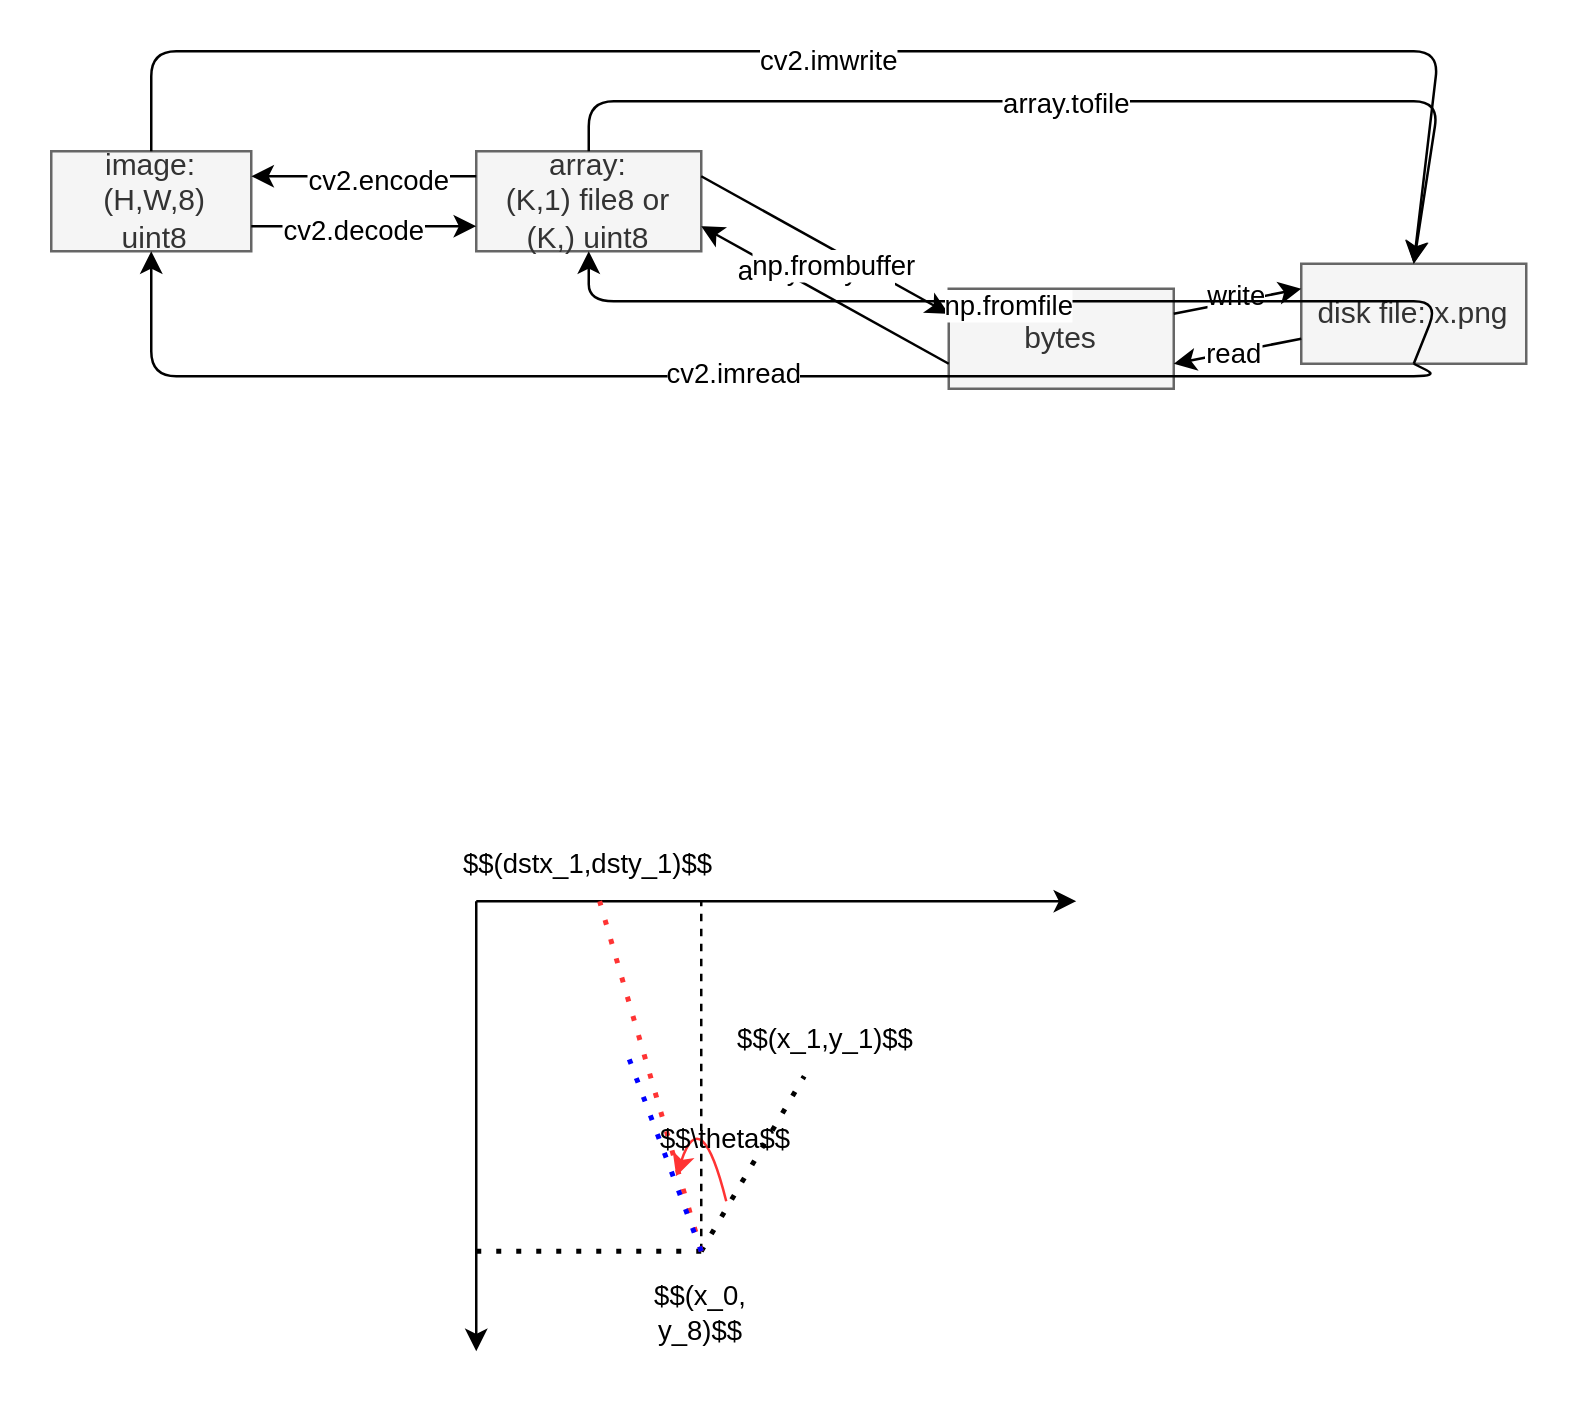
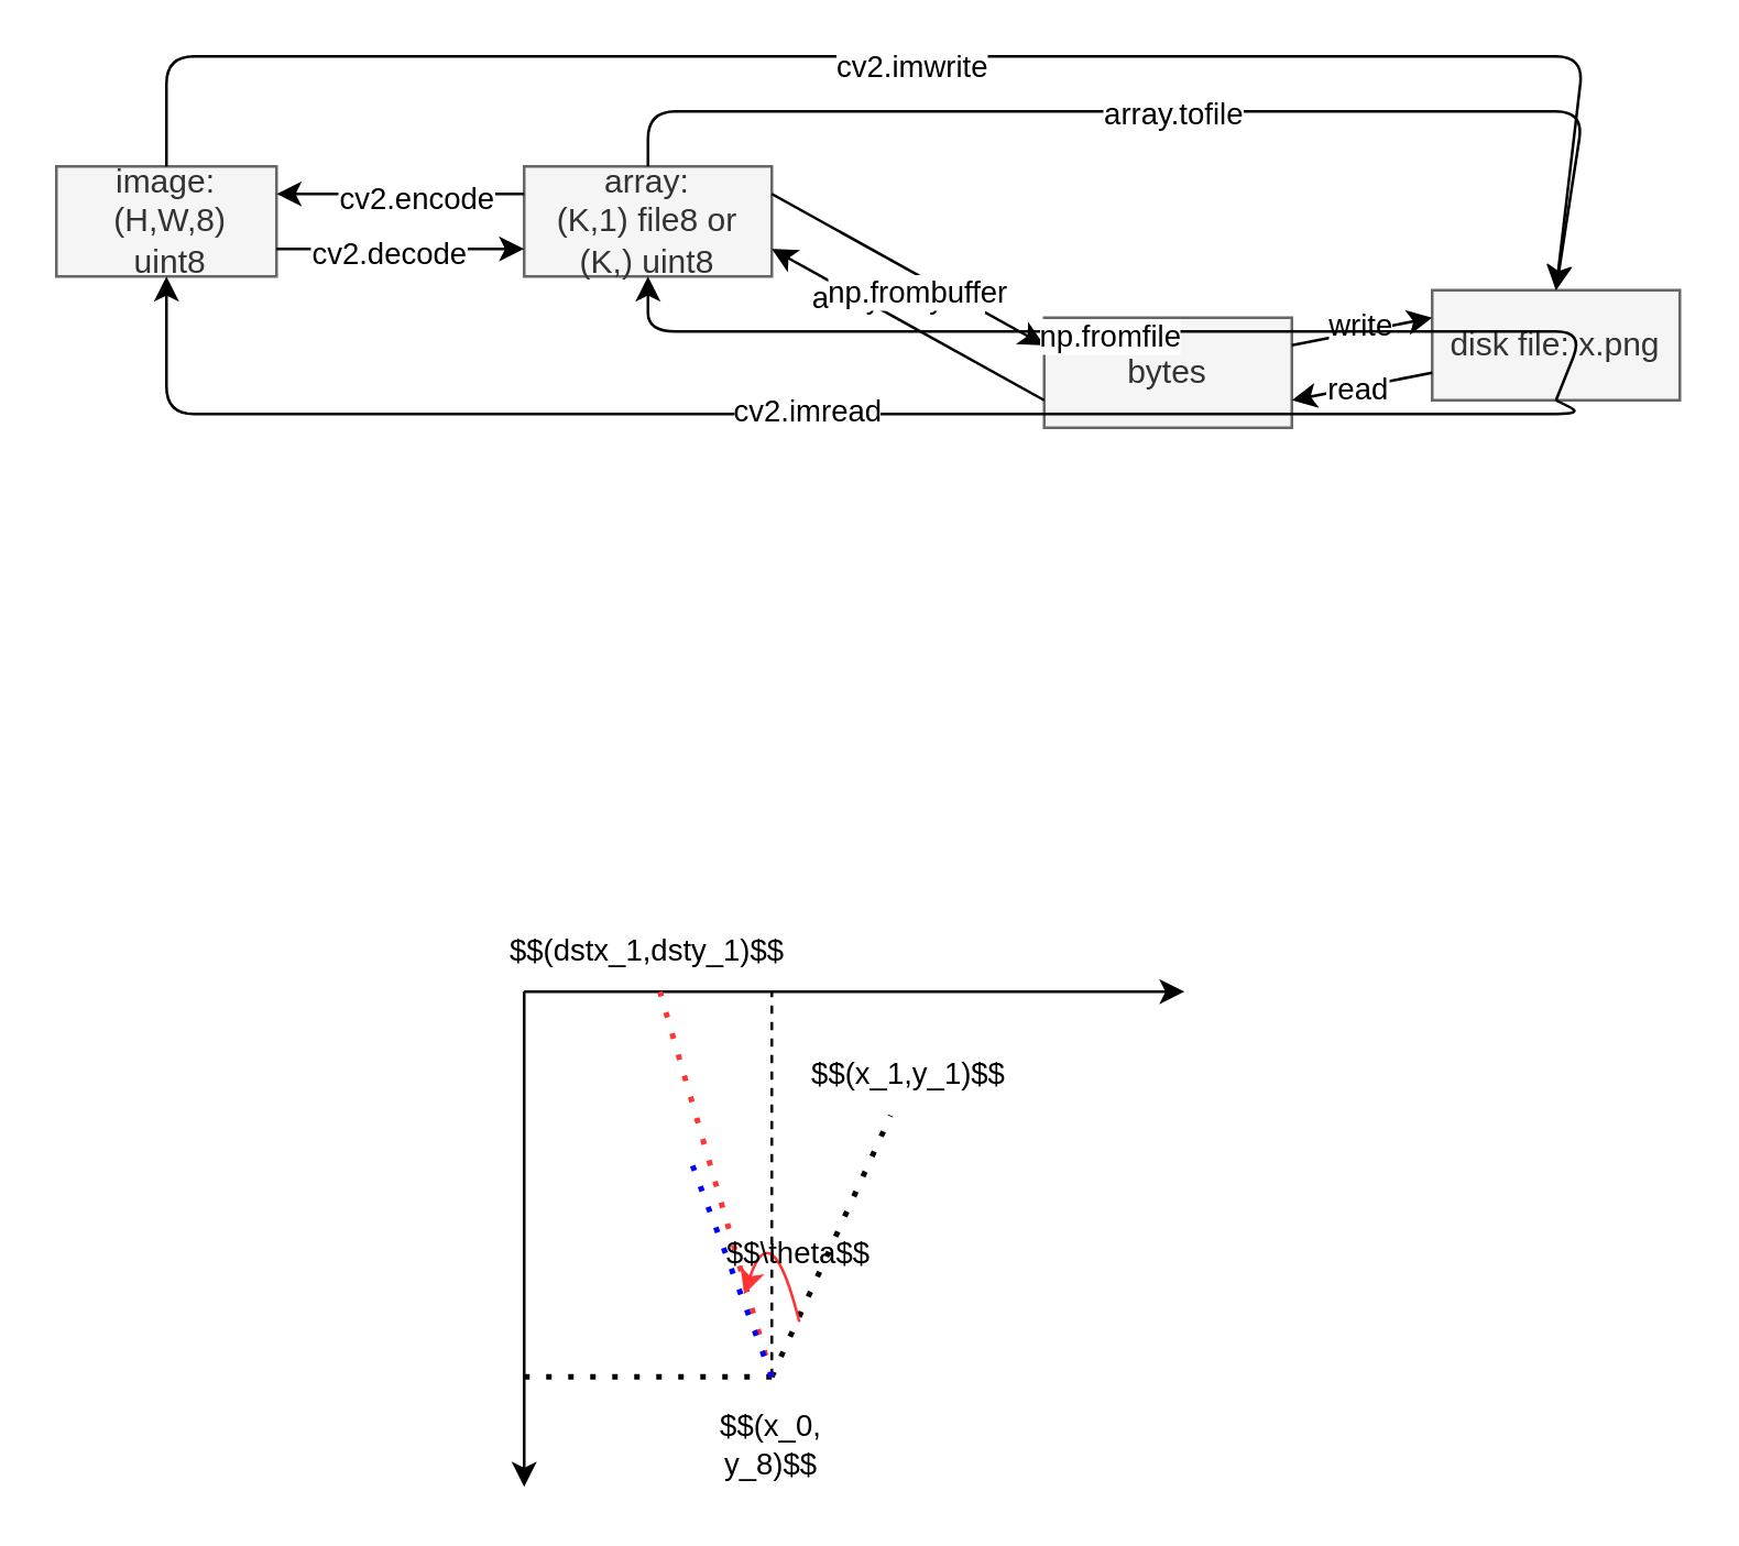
- <mxCell id="35" value="$$(x_1,y_1)$$" style="text;html=1;strokeColor=none;fillColor=none;align=center;verticalAlign=middle;whiteSpace=wrap;rounded=0;fontSize=11;" vertex="1" parent="1"><mxGeometry x="300" y="400" width="60" height="30" as="geometry" /></mxCell>
+ <mxCell id="35" value="$$(x_1,y_1)$$" style="text;html=1;strokeColor=none;fillColor=none;align=center;verticalAlign=middle;whiteSpace=wrap;rounded=0;fontSize=11;" vertex="1" parent="1"><mxGeometry x="300" y="375" width="60" height="30" as="geometry" /></mxCell>
